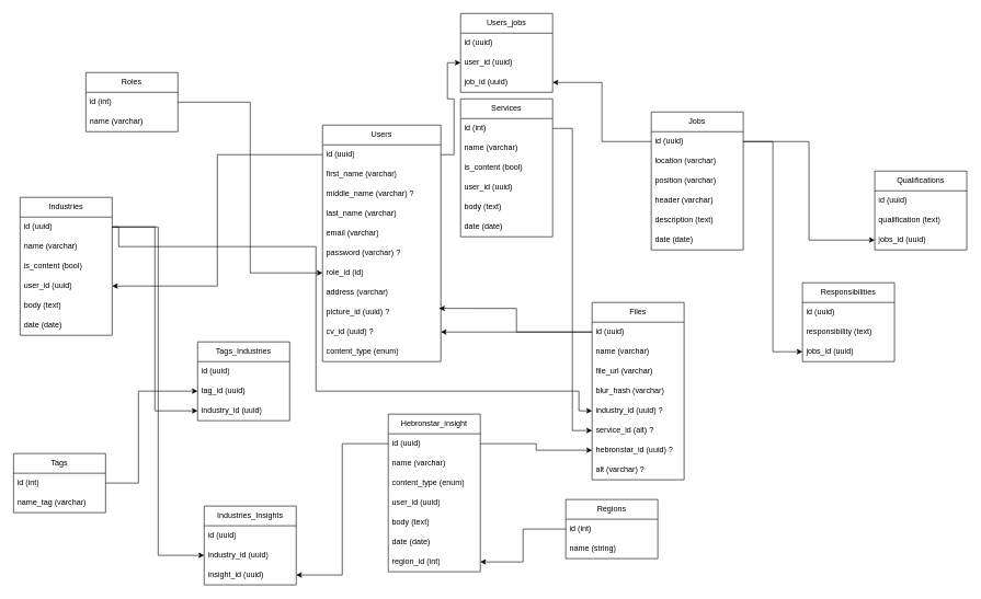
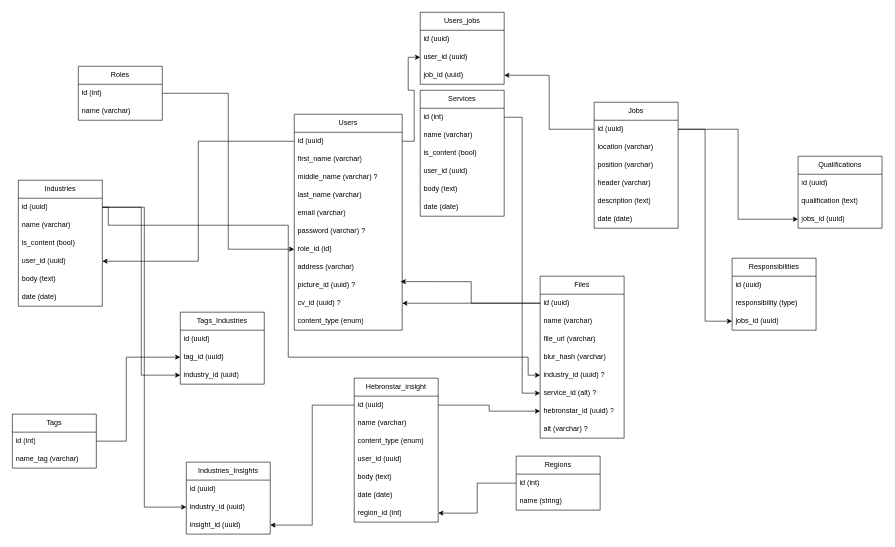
- <mxCell id="69" value="responsibility (text)" style="text;strokeColor=none;fillColor=none;align=left;verticalAlign=middle;spacingLeft=4;spacingRight=4;overflow=hidden;points=[[0,0.5],[1,0.5]];portConstraint=eastwest;rotatable=0;whiteSpace=wrap;html=1;" parent="67" vertex="1"><mxGeometry y="60" width="140" height="30" as="geometry" /></mxCell>
+ <mxCell id="69" value="responsibility (type)" style="text;strokeColor=none;fillColor=none;align=left;verticalAlign=middle;spacingLeft=4;spacingRight=4;overflow=hidden;points=[[0,0.5],[1,0.5]];portConstraint=eastwest;rotatable=0;whiteSpace=wrap;html=1;" parent="67" vertex="1"><mxGeometry y="60" width="140" height="30" as="geometry" /></mxCell>
